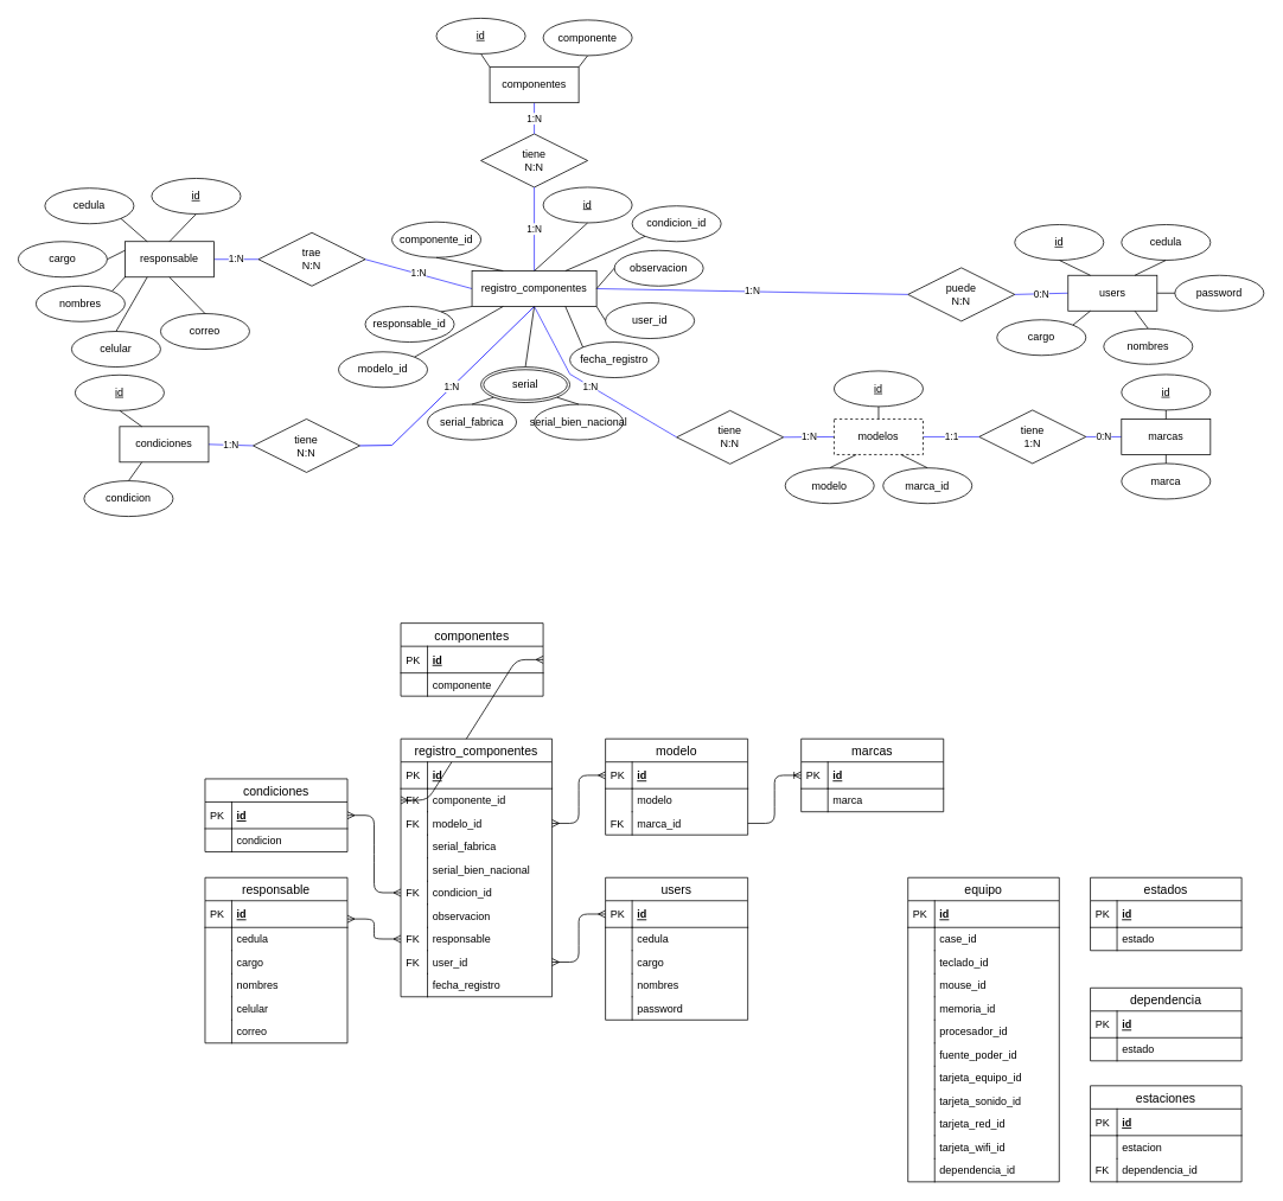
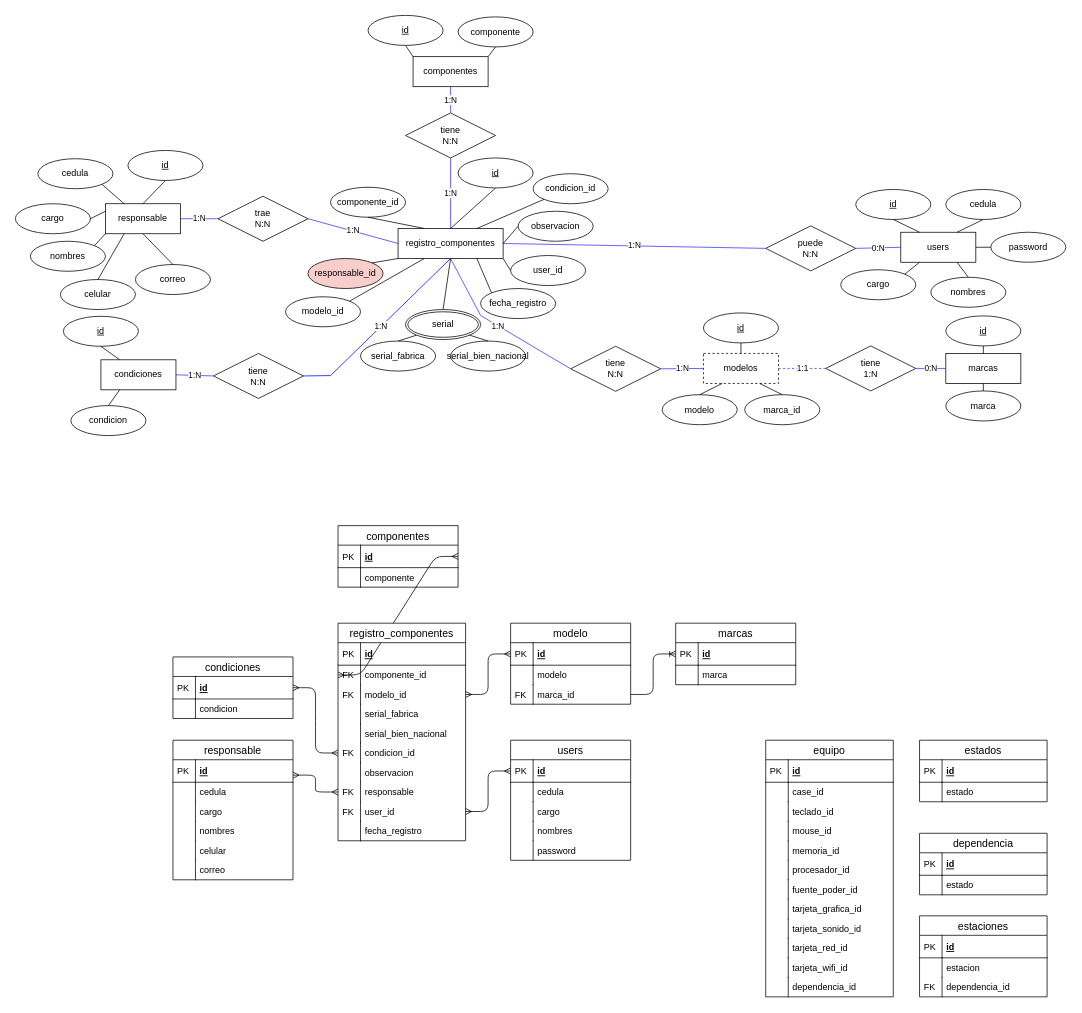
- <mxCell id="80" value="responsable_id" style="ellipse;whiteSpace=wrap;html=1;align=center;" parent="1" vertex="1"><mxGeometry x="410" y="344" width="100" height="40" as="geometry" /></mxCell>
+ <mxCell id="80" value="responsable_id" style="ellipse;whiteSpace=wrap;html=1;align=center;fillColor=#f8cecc;" parent="1" vertex="1"><mxGeometry x="410" y="344" width="100" height="40" as="geometry" /></mxCell>
- <mxCell id="18" value="1:1" style="endArrow=none;html=1;rounded=0;exitX=1;exitY=0.5;exitDx=0;exitDy=0;entryX=0;entryY=0.5;entryDx=0;entryDy=0;strokeColor=#3333FF;" parent="1" source="65" target="17" edge="1"><mxGeometry relative="1" as="geometry"><mxPoint x="1037" y="491.5" as="sourcePoint" /><mxPoint x="1127" y="487.5" as="targetPoint" /></mxGeometry></mxCell>
+ <mxCell id="18" value="1:1" style="endArrow=none;html=1;rounded=0;exitX=1;exitY=0.5;exitDx=0;exitDy=0;entryX=0;entryY=0.5;entryDx=0;entryDy=0;strokeColor=#3333FF;dashed=1;" parent="1" source="65" target="17" edge="1"><mxGeometry relative="1" as="geometry"><mxPoint x="1037" y="491.5" as="sourcePoint" /><mxPoint x="1127" y="487.5" as="targetPoint" /></mxGeometry></mxCell>
- <mxCell id="177" value="tarjeta_equipo_id" style="shape=partialRectangle;top=0;left=0;right=0;bottom=0;align=left;verticalAlign=top;fillColor=none;spacingLeft=34;spacingRight=4;overflow=hidden;rotatable=0;points=[[0,0.5],[1,0.5]];portConstraint=eastwest;dropTarget=0;fontSize=12;" parent="162" vertex="1"><mxGeometry y="212" width="170" height="26" as="geometry" /></mxCell>
+ <mxCell id="177" value="tarjeta_grafica_id" style="shape=partialRectangle;top=0;left=0;right=0;bottom=0;align=left;verticalAlign=top;fillColor=none;spacingLeft=34;spacingRight=4;overflow=hidden;rotatable=0;points=[[0,0.5],[1,0.5]];portConstraint=eastwest;dropTarget=0;fontSize=12;" parent="162" vertex="1"><mxGeometry y="212" width="170" height="26" as="geometry" /></mxCell>
